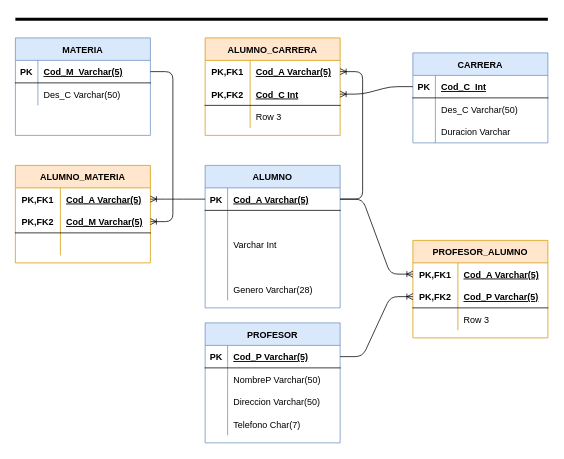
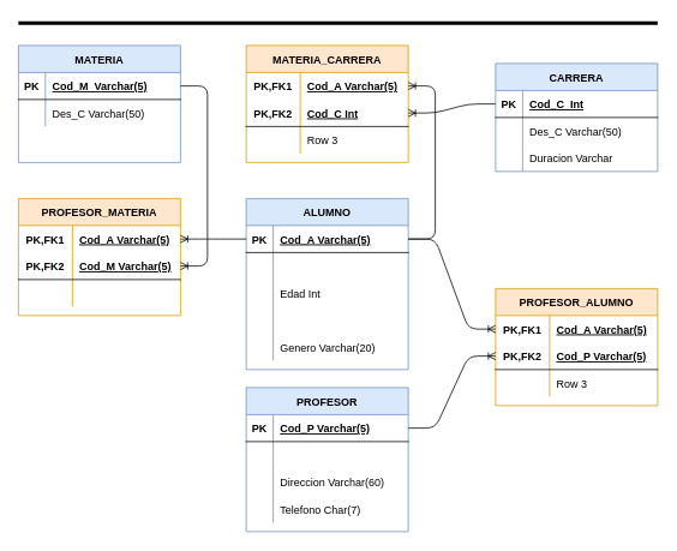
- <mxCell id="61" value="ALUMNO_CARRERA" style="shape=table;startSize=30;container=1;collapsible=1;childLayout=tableLayout;fixedRows=1;rowLines=0;fontStyle=1;align=center;resizeLast=1;fillColor=#ffe6cc;strokeColor=#d79b00;" vertex="1" parent="1"><mxGeometry x="273" y="50" width="180" height="130" as="geometry" /></mxCell>
+ <mxCell id="61" value="MATERIA_CARRERA" style="shape=table;startSize=30;container=1;collapsible=1;childLayout=tableLayout;fixedRows=1;rowLines=0;fontStyle=1;align=center;resizeLast=1;fillColor=#ffe6cc;strokeColor=#d79b00;" vertex="1" parent="1"><mxGeometry x="273" y="50" width="180" height="130" as="geometry" /></mxCell>
- <mxCell id="49" value="ALUMNO_MATERIA" style="shape=table;startSize=30;container=1;collapsible=1;childLayout=tableLayout;fixedRows=1;rowLines=0;fontStyle=1;align=center;resizeLast=1;fillColor=#ffe6cc;strokeColor=#d79b00;" vertex="1" parent="1"><mxGeometry x="20" y="220" width="180" height="130" as="geometry" /></mxCell>
+ <mxCell id="49" value="PROFESOR_MATERIA" style="shape=table;startSize=30;container=1;collapsible=1;childLayout=tableLayout;fixedRows=1;rowLines=0;fontStyle=1;align=center;resizeLast=1;fillColor=#ffe6cc;strokeColor=#d79b00;" vertex="1" parent="1"><mxGeometry x="20" y="220" width="180" height="130" as="geometry" /></mxCell>
- <mxCell id="30" value="Varchar Int" style="shape=partialRectangle;connectable=0;fillColor=none;top=0;left=0;bottom=0;right=0;align=left;spacingLeft=6;overflow=hidden;" vertex="1" parent="28"><mxGeometry x="30" width="150" height="30" as="geometry" /></mxCell>
+ <mxCell id="30" value="Edad Int" style="shape=partialRectangle;connectable=0;fillColor=none;top=0;left=0;bottom=0;right=0;align=left;spacingLeft=6;overflow=hidden;" vertex="1" parent="28"><mxGeometry x="30" width="150" height="30" as="geometry" /></mxCell>
- <mxCell id="35" value="Genero Varchar(28)" style="shape=partialRectangle;connectable=0;fillColor=none;top=0;left=0;bottom=0;right=0;align=left;spacingLeft=6;overflow=hidden;" vertex="1" parent="33"><mxGeometry x="30" width="150" height="30" as="geometry" /></mxCell>
+ <mxCell id="35" value="Genero Varchar(20)" style="shape=partialRectangle;connectable=0;fillColor=none;top=0;left=0;bottom=0;right=0;align=left;spacingLeft=6;overflow=hidden;" vertex="1" parent="33"><mxGeometry x="30" width="150" height="30" as="geometry" /></mxCell>
- <mxCell id="42" value="NombreP Varchar(50)" style="shape=partialRectangle;connectable=0;fillColor=none;top=0;left=0;bottom=0;right=0;align=left;spacingLeft=6;overflow=hidden;" vertex="1" parent="40"><mxGeometry x="30" width="150" height="30" as="geometry" /></mxCell>
- <mxCell id="45" value="Direccion Varchar(50)" style="shape=partialRectangle;connectable=0;fillColor=none;top=0;left=0;bottom=0;right=0;align=left;spacingLeft=6;overflow=hidden;" vertex="1" parent="43"><mxGeometry x="30" width="150" height="30" as="geometry" /></mxCell>
+ <mxCell id="45" value="Direccion Varchar(60)" style="shape=partialRectangle;connectable=0;fillColor=none;top=0;left=0;bottom=0;right=0;align=left;spacingLeft=6;overflow=hidden;" vertex="1" parent="43"><mxGeometry x="30" width="150" height="30" as="geometry" /></mxCell>
